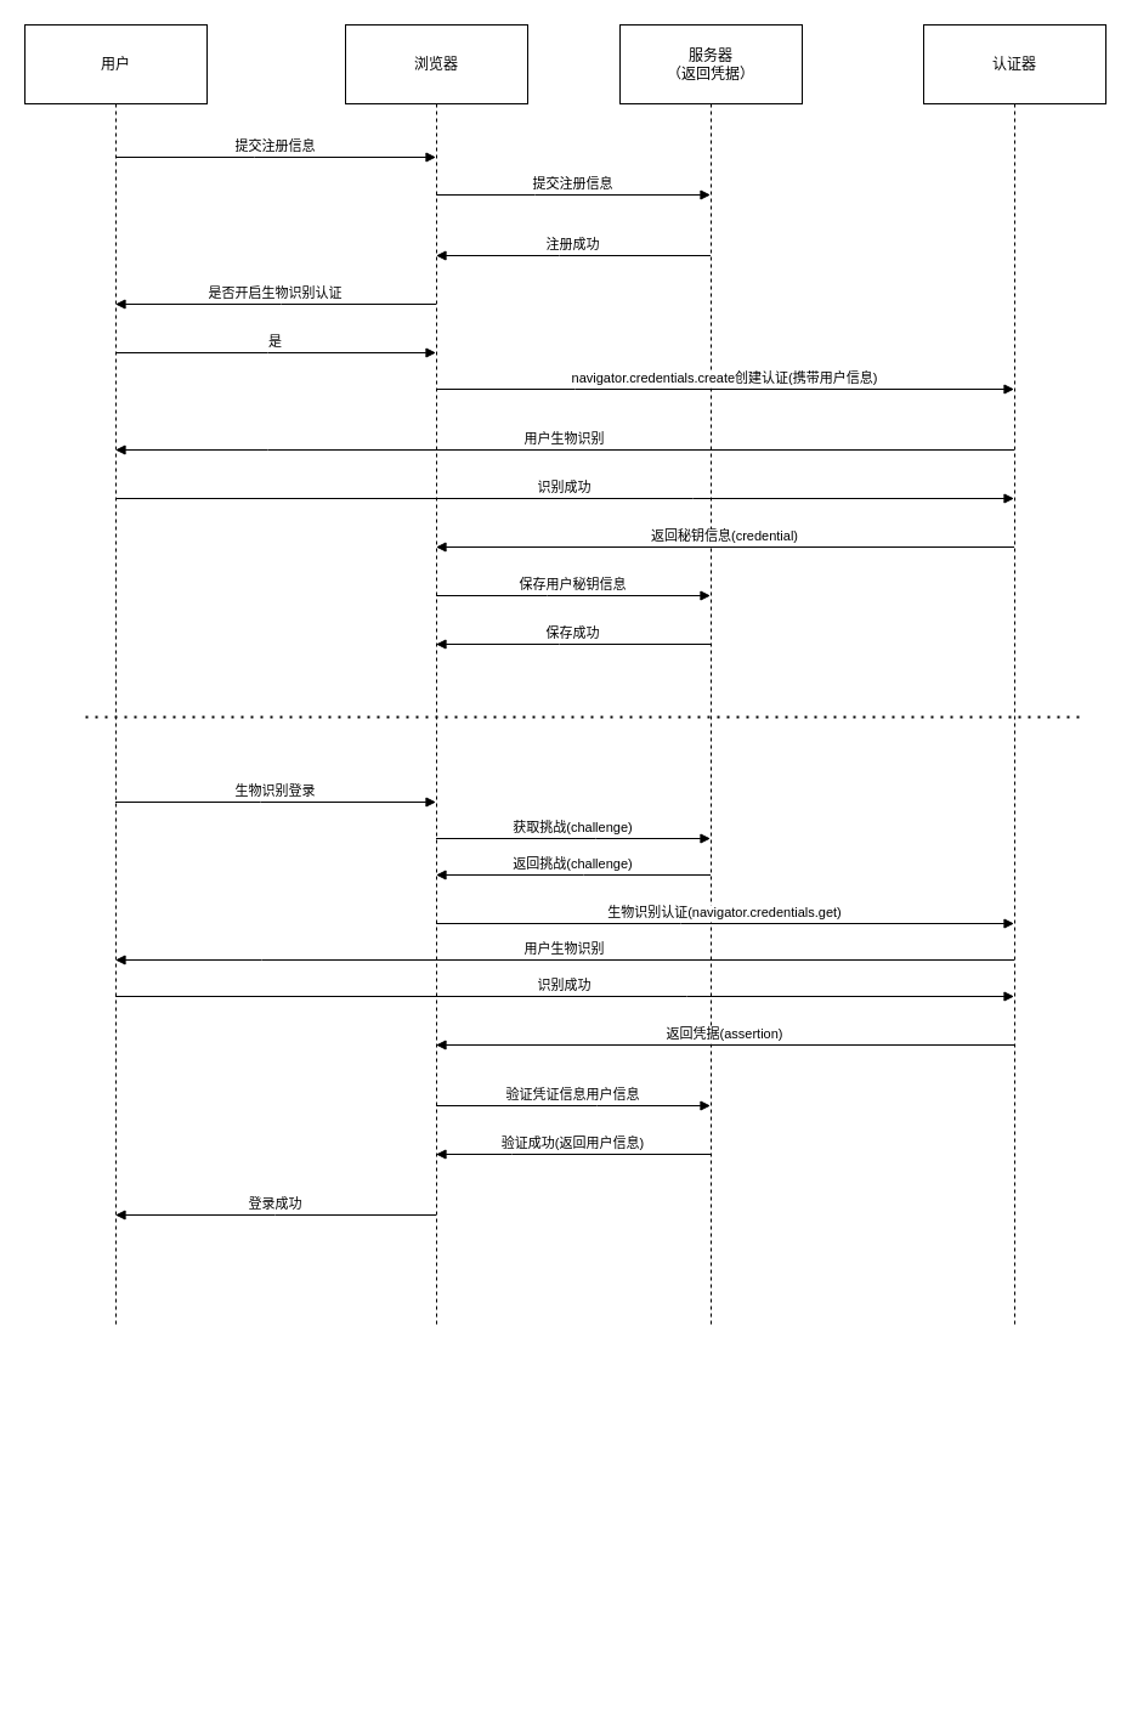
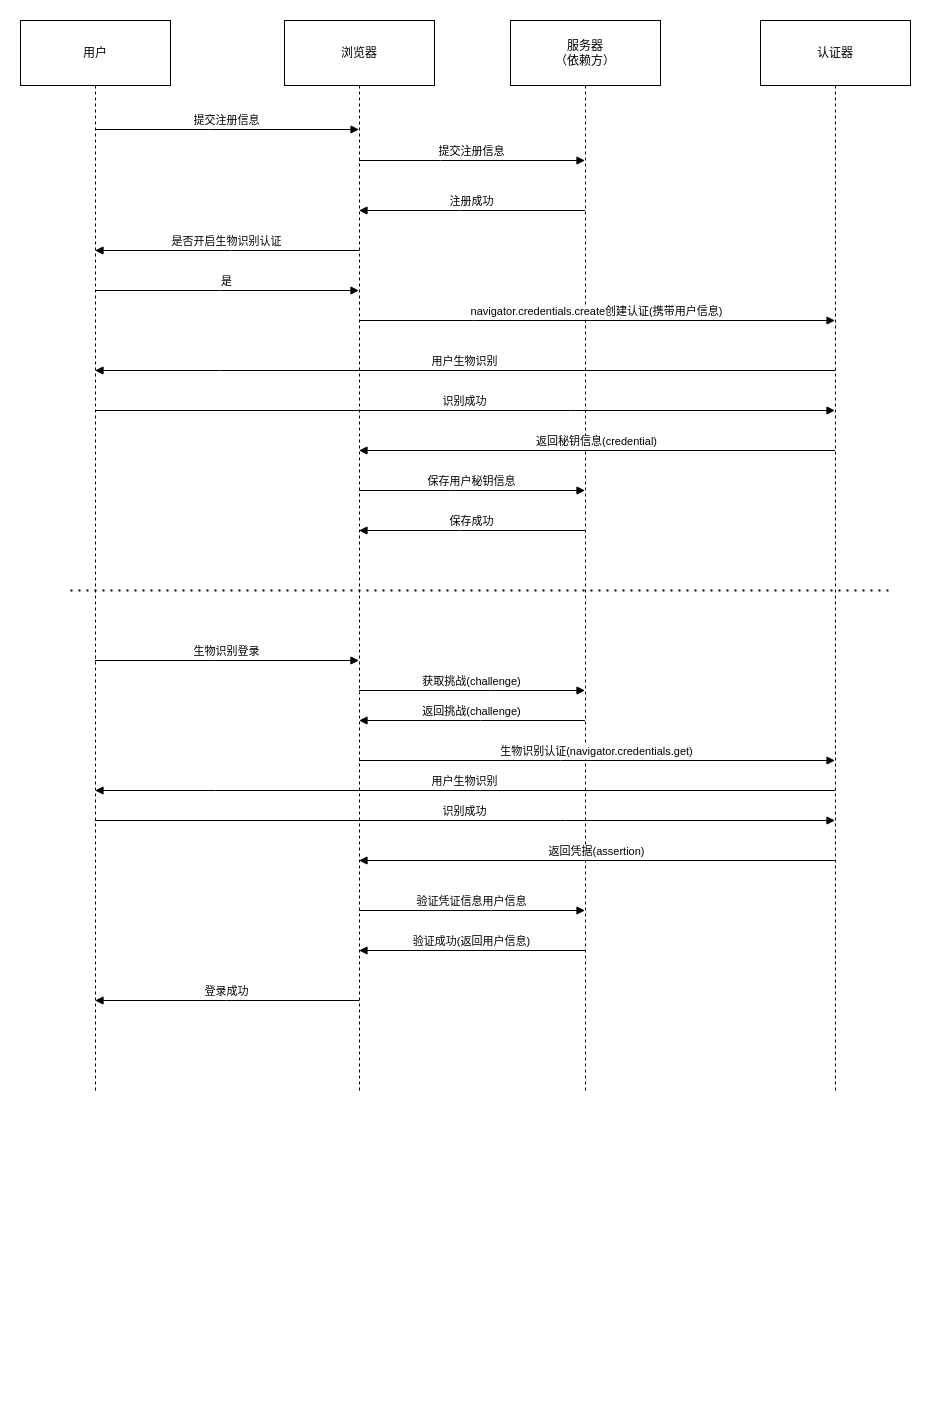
- <mxCell id="4" value="服务器&#10;（返回凭据）" style="shape=umlLifeline;perimeter=lifelinePerimeter;whiteSpace=wrap;container=1;dropTarget=0;collapsible=0;recursiveResize=0;outlineConnect=0;portConstraint=eastwest;newEdgeStyle={&quot;edgeStyle&quot;:&quot;elbowEdgeStyle&quot;,&quot;elbow&quot;:&quot;vertical&quot;,&quot;curved&quot;:0,&quot;rounded&quot;:0};size=65;rounded=0;" parent="1" vertex="1"><mxGeometry x="510" width="150" height="1070" as="geometry" y="20" /></mxCell>
+ <mxCell id="4" value="服务器&#10;（依赖方）" style="shape=umlLifeline;perimeter=lifelinePerimeter;whiteSpace=wrap;container=1;dropTarget=0;collapsible=0;recursiveResize=0;outlineConnect=0;portConstraint=eastwest;newEdgeStyle={&quot;edgeStyle&quot;:&quot;elbowEdgeStyle&quot;,&quot;elbow&quot;:&quot;vertical&quot;,&quot;curved&quot;:0,&quot;rounded&quot;:0};size=65;rounded=0;" parent="1" vertex="1"><mxGeometry x="510" width="150" height="1070" as="geometry" y="20" /></mxCell>
